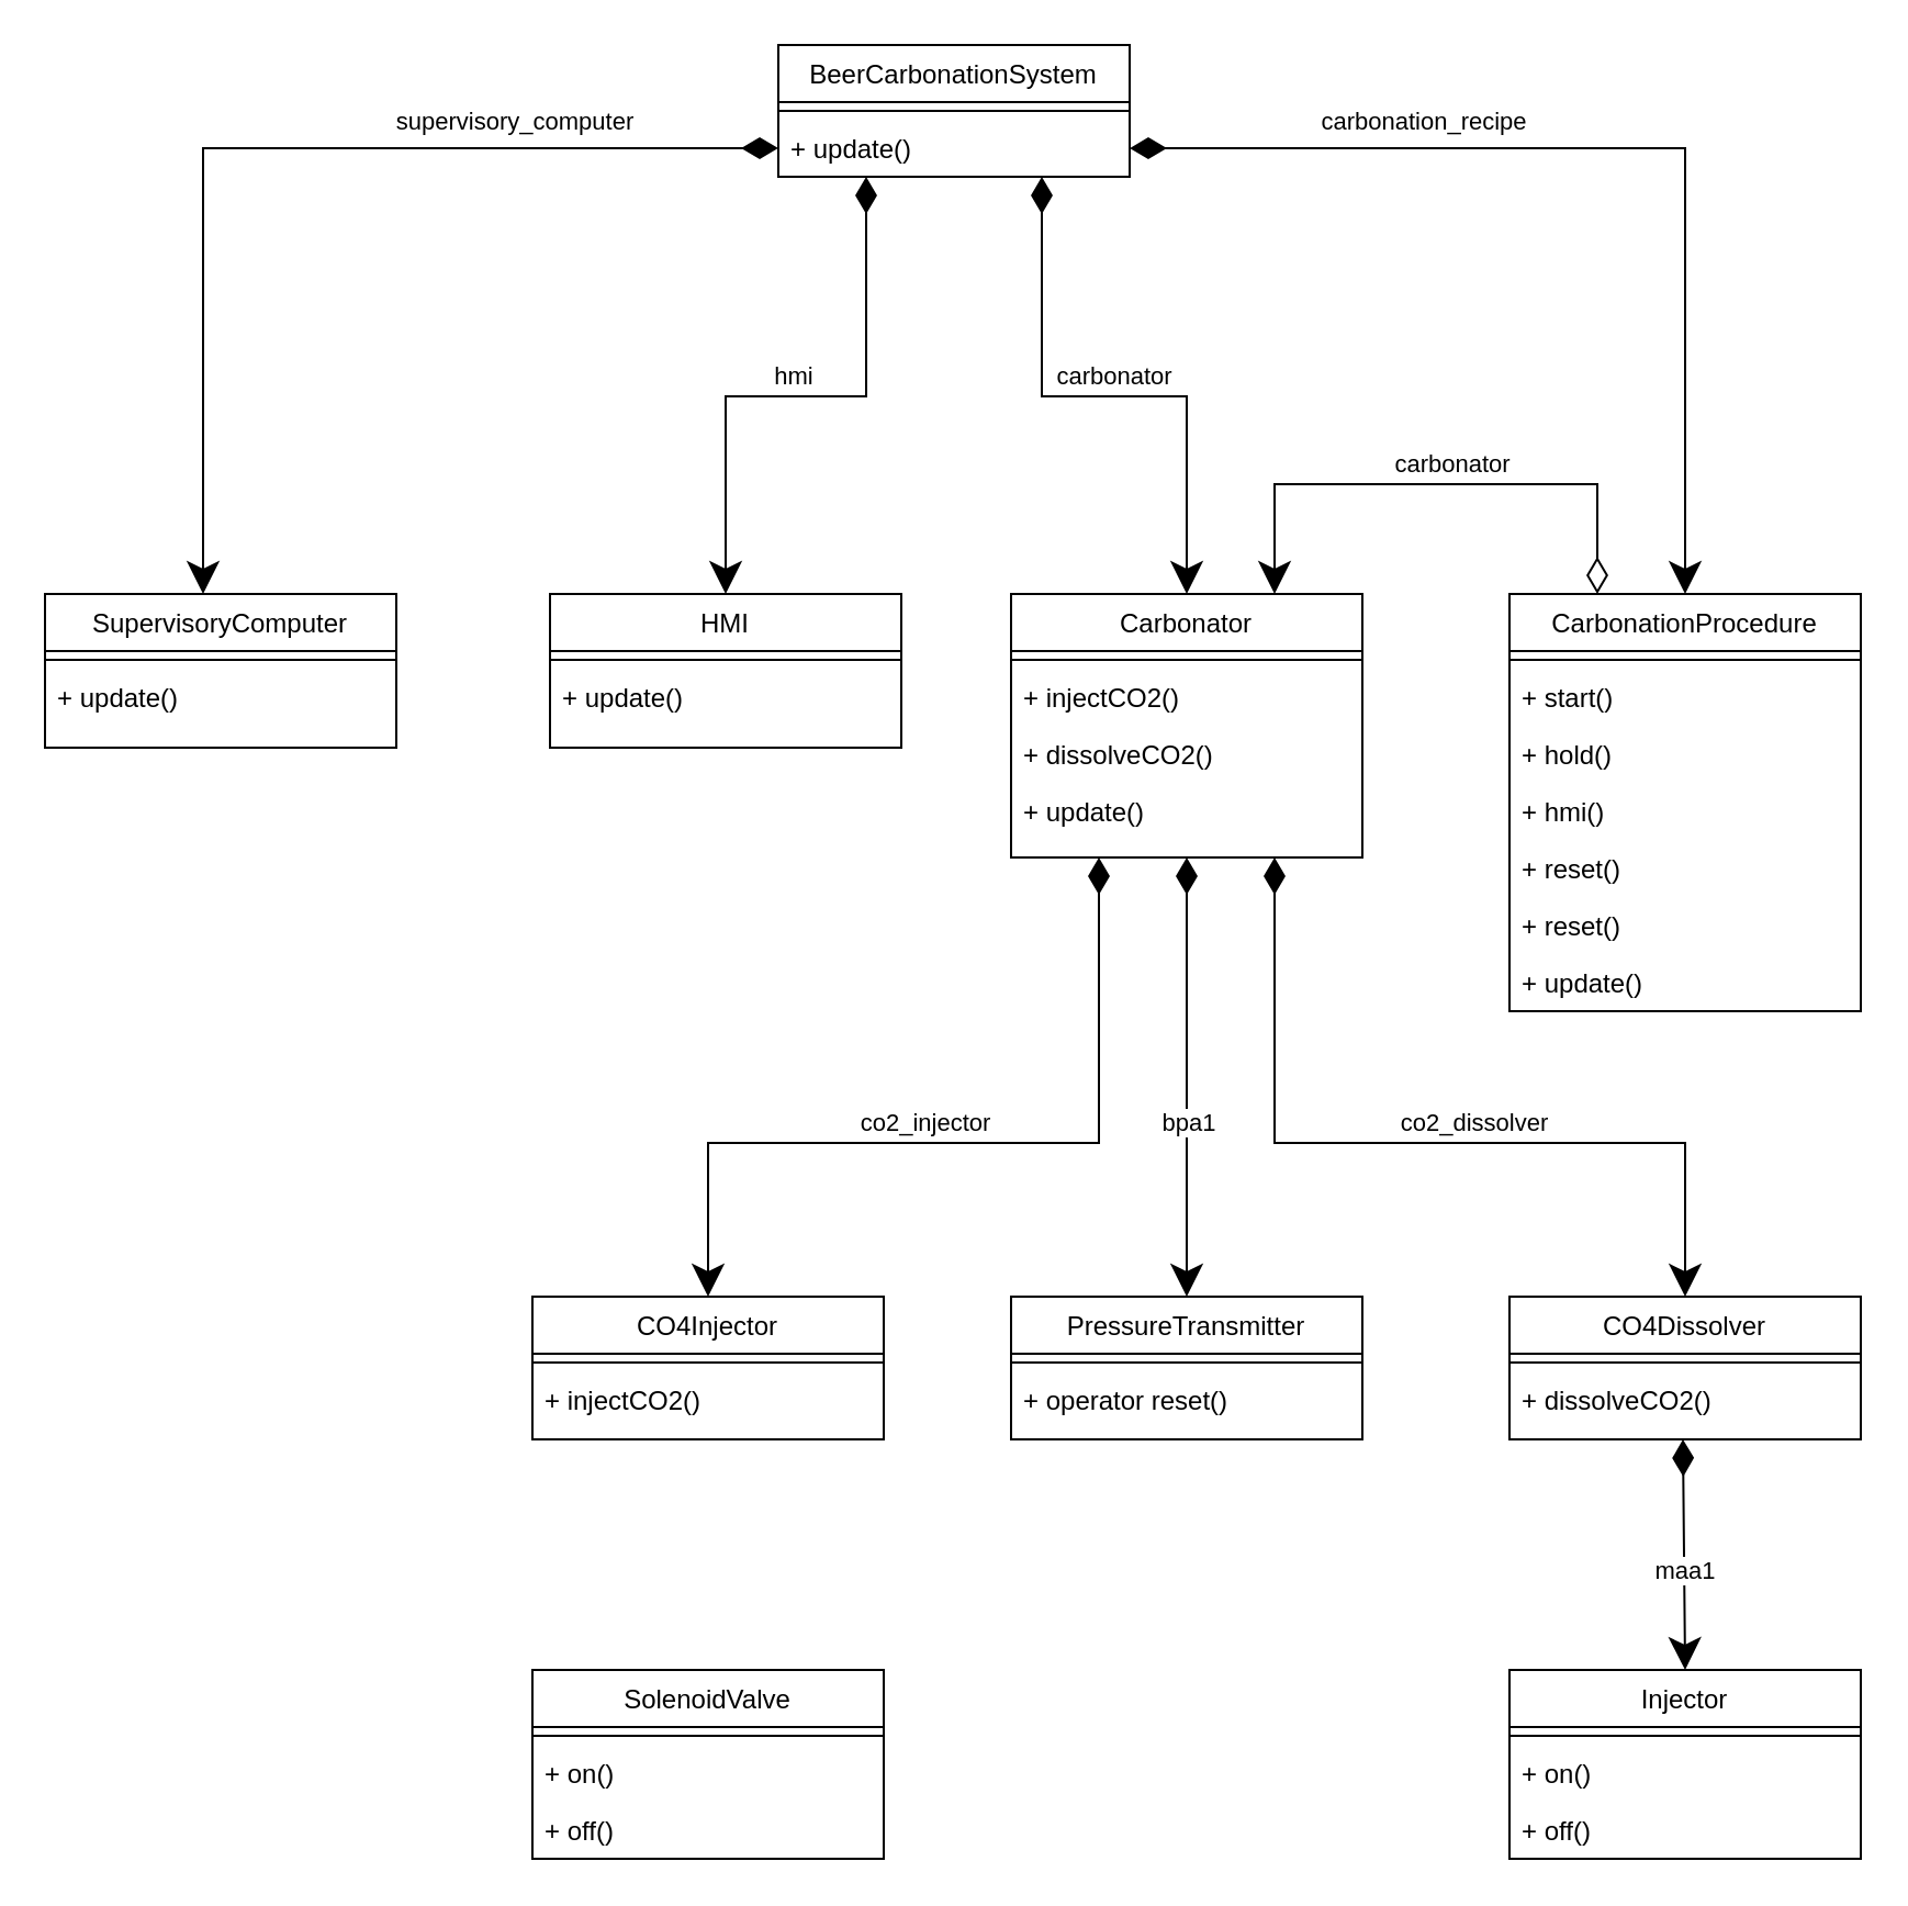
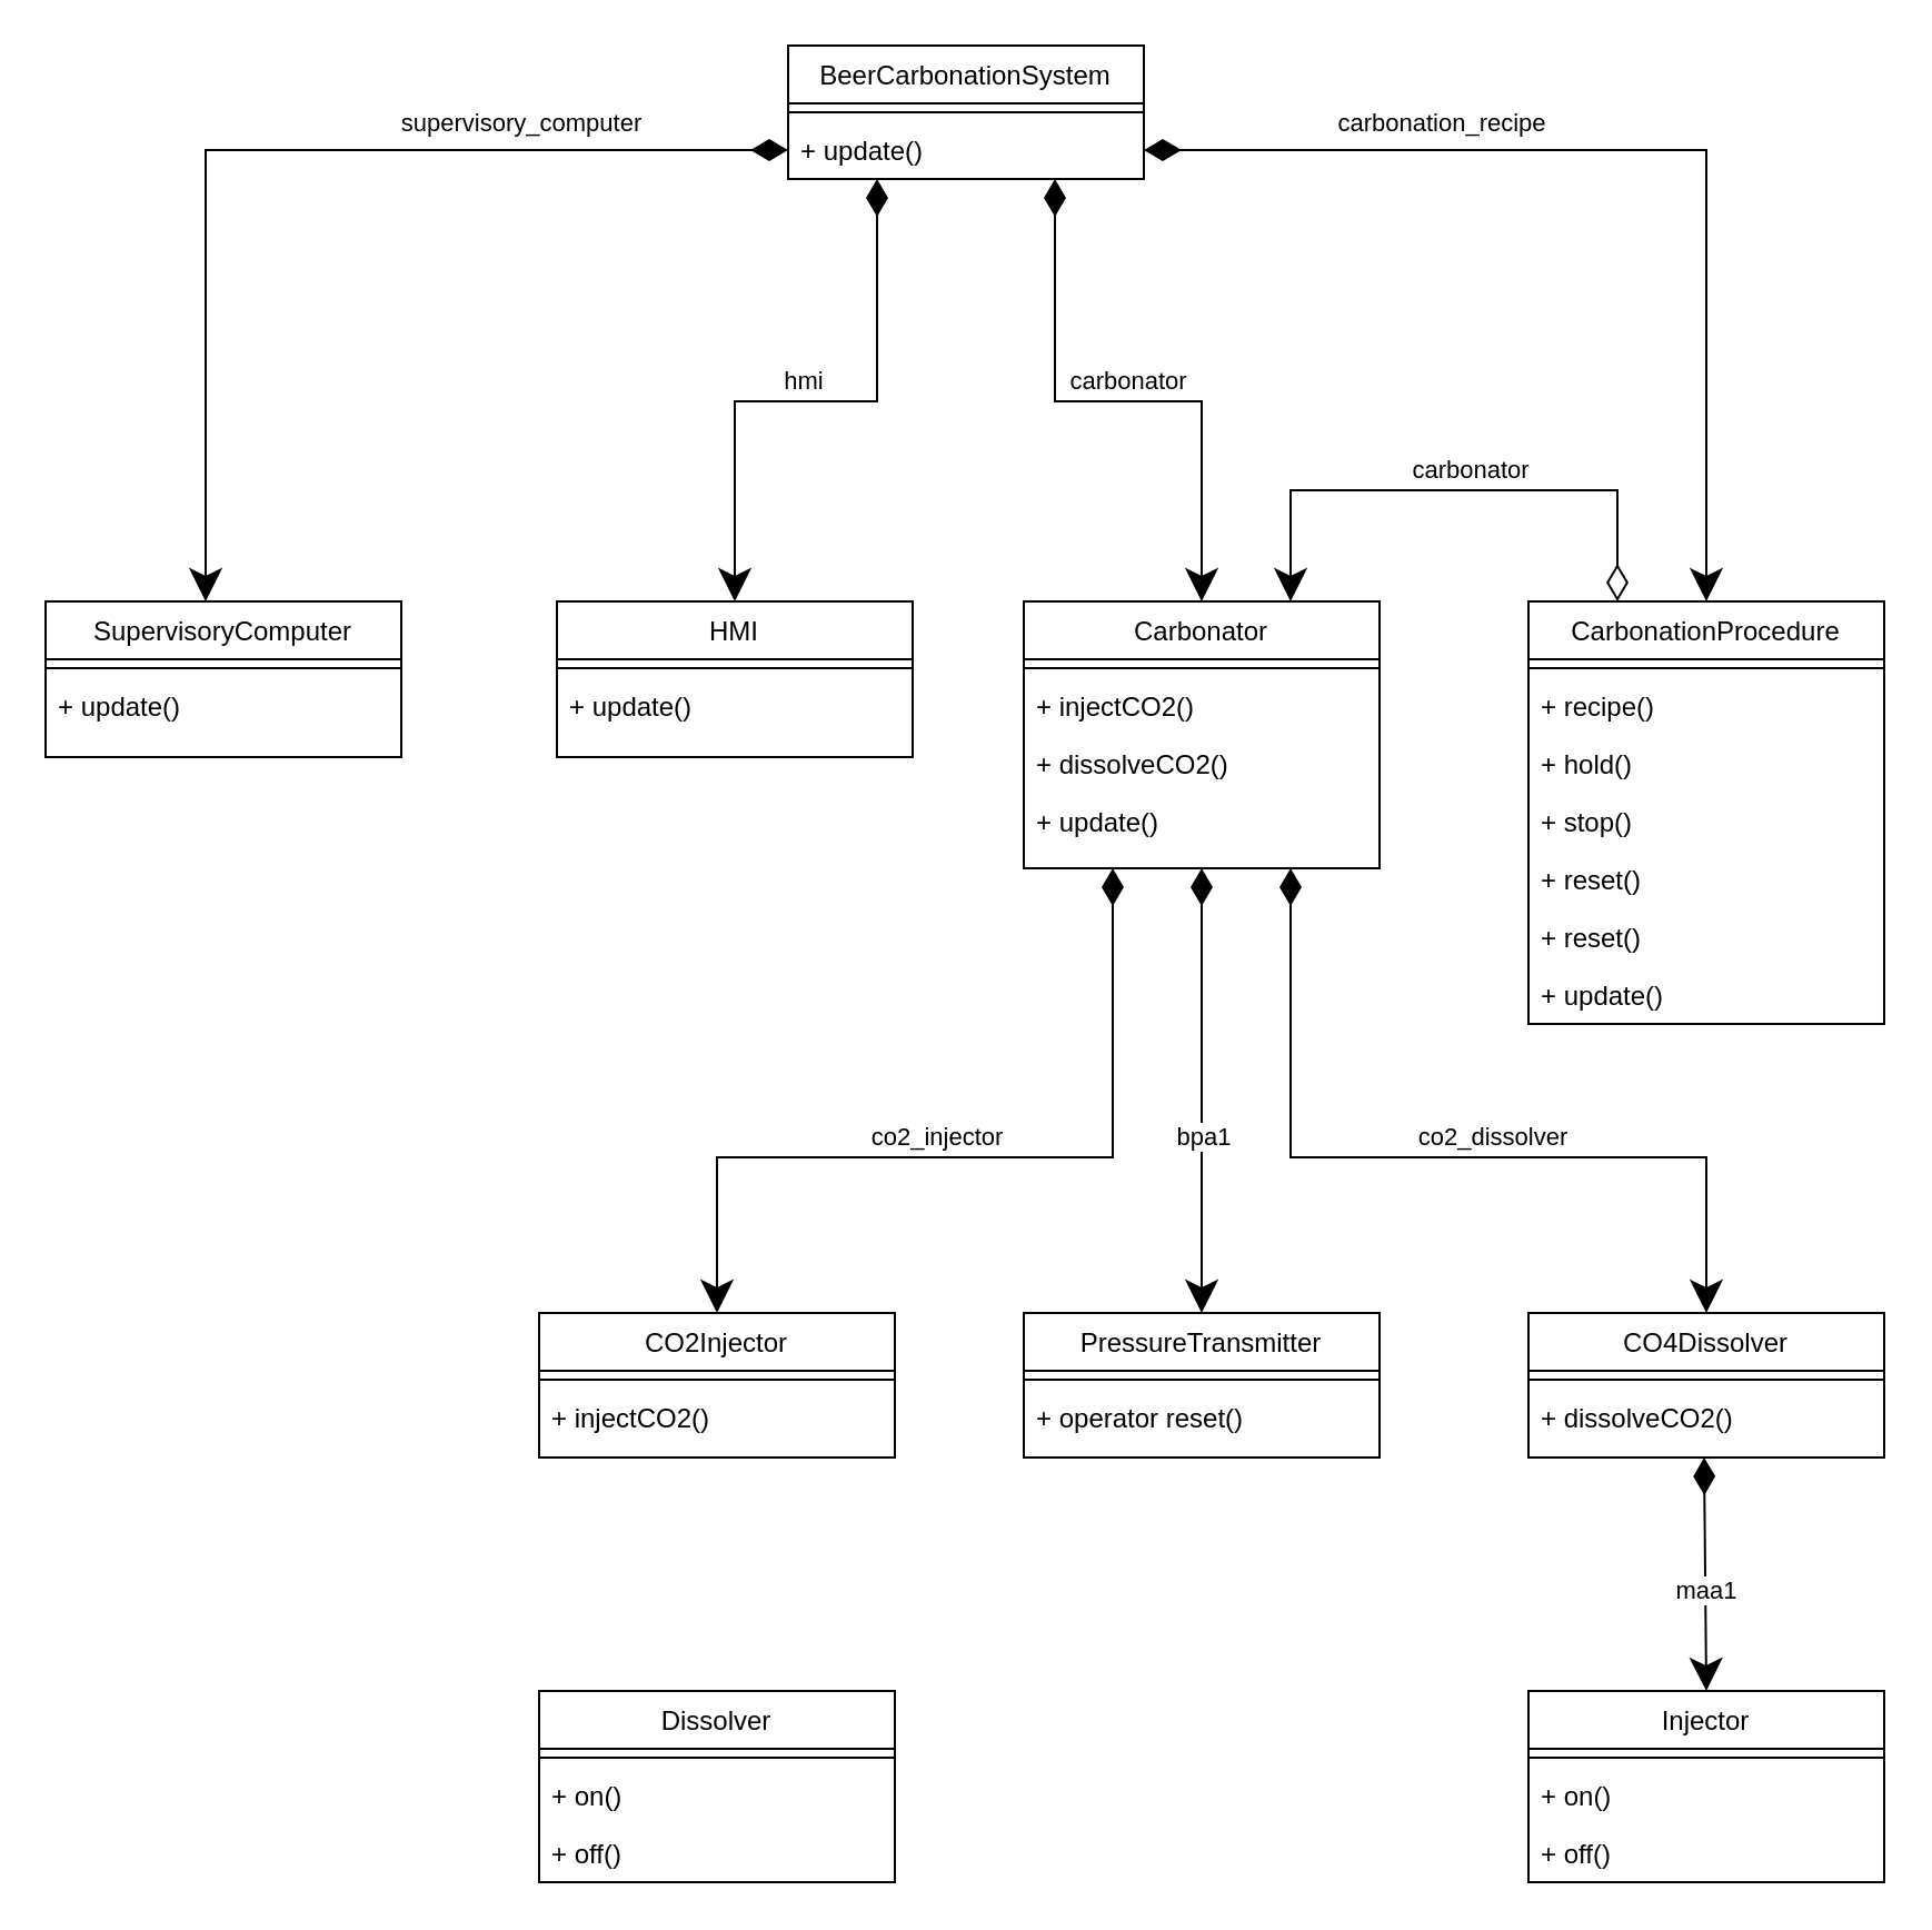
- <mxCell id="34" value="+ start()" style="text;align=left;verticalAlign=top;spacingLeft=4;spacingRight=4;overflow=hidden;rotatable=0;points=[[0,0.5],[1,0.5]];portConstraint=eastwest;" vertex="1" parent="32"><mxGeometry y="34" width="160" height="26" as="geometry" /></mxCell>
+ <mxCell id="34" value="+ recipe()" style="text;align=left;verticalAlign=top;spacingLeft=4;spacingRight=4;overflow=hidden;rotatable=0;points=[[0,0.5],[1,0.5]];portConstraint=eastwest;" vertex="1" parent="32"><mxGeometry y="34" width="160" height="26" as="geometry" /></mxCell>
- <mxCell id="36" value="+ hmi()" style="text;align=left;verticalAlign=top;spacingLeft=4;spacingRight=4;overflow=hidden;rotatable=0;points=[[0,0.5],[1,0.5]];portConstraint=eastwest;" vertex="1" parent="32"><mxGeometry y="86" width="160" height="26" as="geometry" /></mxCell>
+ <mxCell id="36" value="+ stop()" style="text;align=left;verticalAlign=top;spacingLeft=4;spacingRight=4;overflow=hidden;rotatable=0;points=[[0,0.5],[1,0.5]];portConstraint=eastwest;" vertex="1" parent="32"><mxGeometry y="86" width="160" height="26" as="geometry" /></mxCell>
- <mxCell id="49" value="CO4Injector" style="swimlane;fontStyle=0;align=center;verticalAlign=top;childLayout=stackLayout;horizontal=1;startSize=26;horizontalStack=0;resizeParent=1;resizeLast=0;collapsible=1;marginBottom=0;rounded=0;shadow=0;strokeWidth=1;" vertex="1" parent="1"><mxGeometry x="242" y="590" width="160" height="65" as="geometry"><mxRectangle x="580" y="120" width="160" height="26" as="alternateBounds" /></mxGeometry></mxCell>
+ <mxCell id="49" value="CO2Injector" style="swimlane;fontStyle=0;align=center;verticalAlign=top;childLayout=stackLayout;horizontal=1;startSize=26;horizontalStack=0;resizeParent=1;resizeLast=0;collapsible=1;marginBottom=0;rounded=0;shadow=0;strokeWidth=1;" vertex="1" parent="1"><mxGeometry x="242" y="590" width="160" height="65" as="geometry"><mxRectangle x="580" y="120" width="160" height="26" as="alternateBounds" /></mxGeometry></mxCell>
- <mxCell id="23" value="SolenoidValve" style="swimlane;fontStyle=0;align=center;verticalAlign=top;childLayout=stackLayout;horizontal=1;startSize=26;horizontalStack=0;resizeParent=1;resizeLast=0;collapsible=1;marginBottom=0;rounded=0;shadow=0;strokeWidth=1;" vertex="1" parent="1"><mxGeometry x="242" y="760" width="160" height="86" as="geometry"><mxRectangle x="580" y="120" width="160" height="26" as="alternateBounds" /></mxGeometry></mxCell>
+ <mxCell id="23" value="Dissolver" style="swimlane;fontStyle=0;align=center;verticalAlign=top;childLayout=stackLayout;horizontal=1;startSize=26;horizontalStack=0;resizeParent=1;resizeLast=0;collapsible=1;marginBottom=0;rounded=0;shadow=0;strokeWidth=1;" vertex="1" parent="1"><mxGeometry x="242" y="760" width="160" height="86" as="geometry"><mxRectangle x="580" y="120" width="160" height="26" as="alternateBounds" /></mxGeometry></mxCell>
